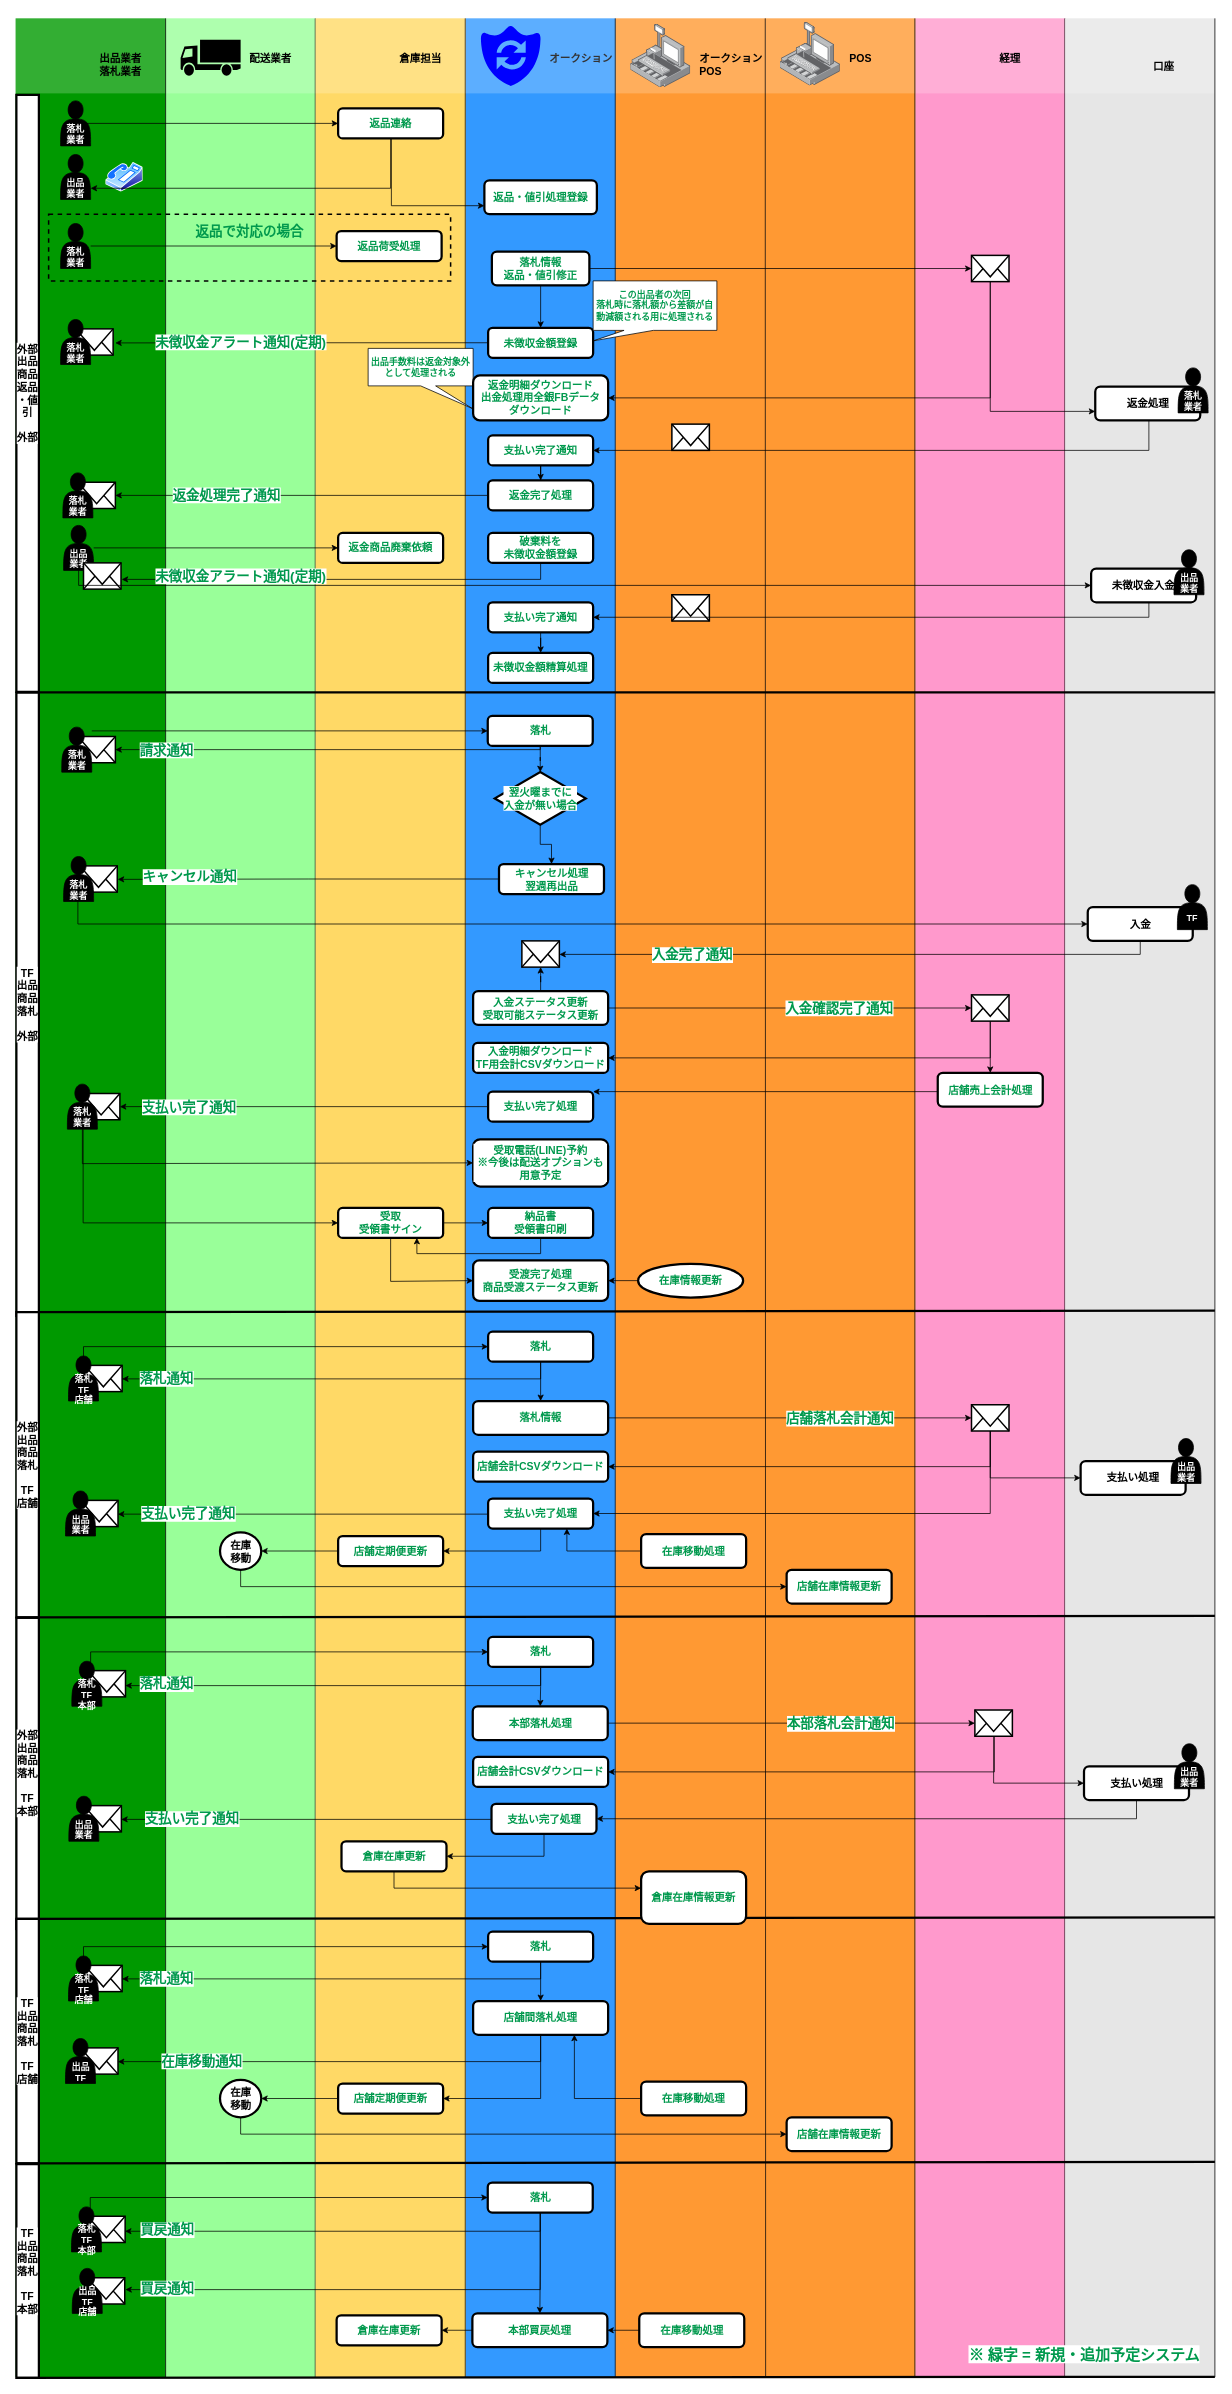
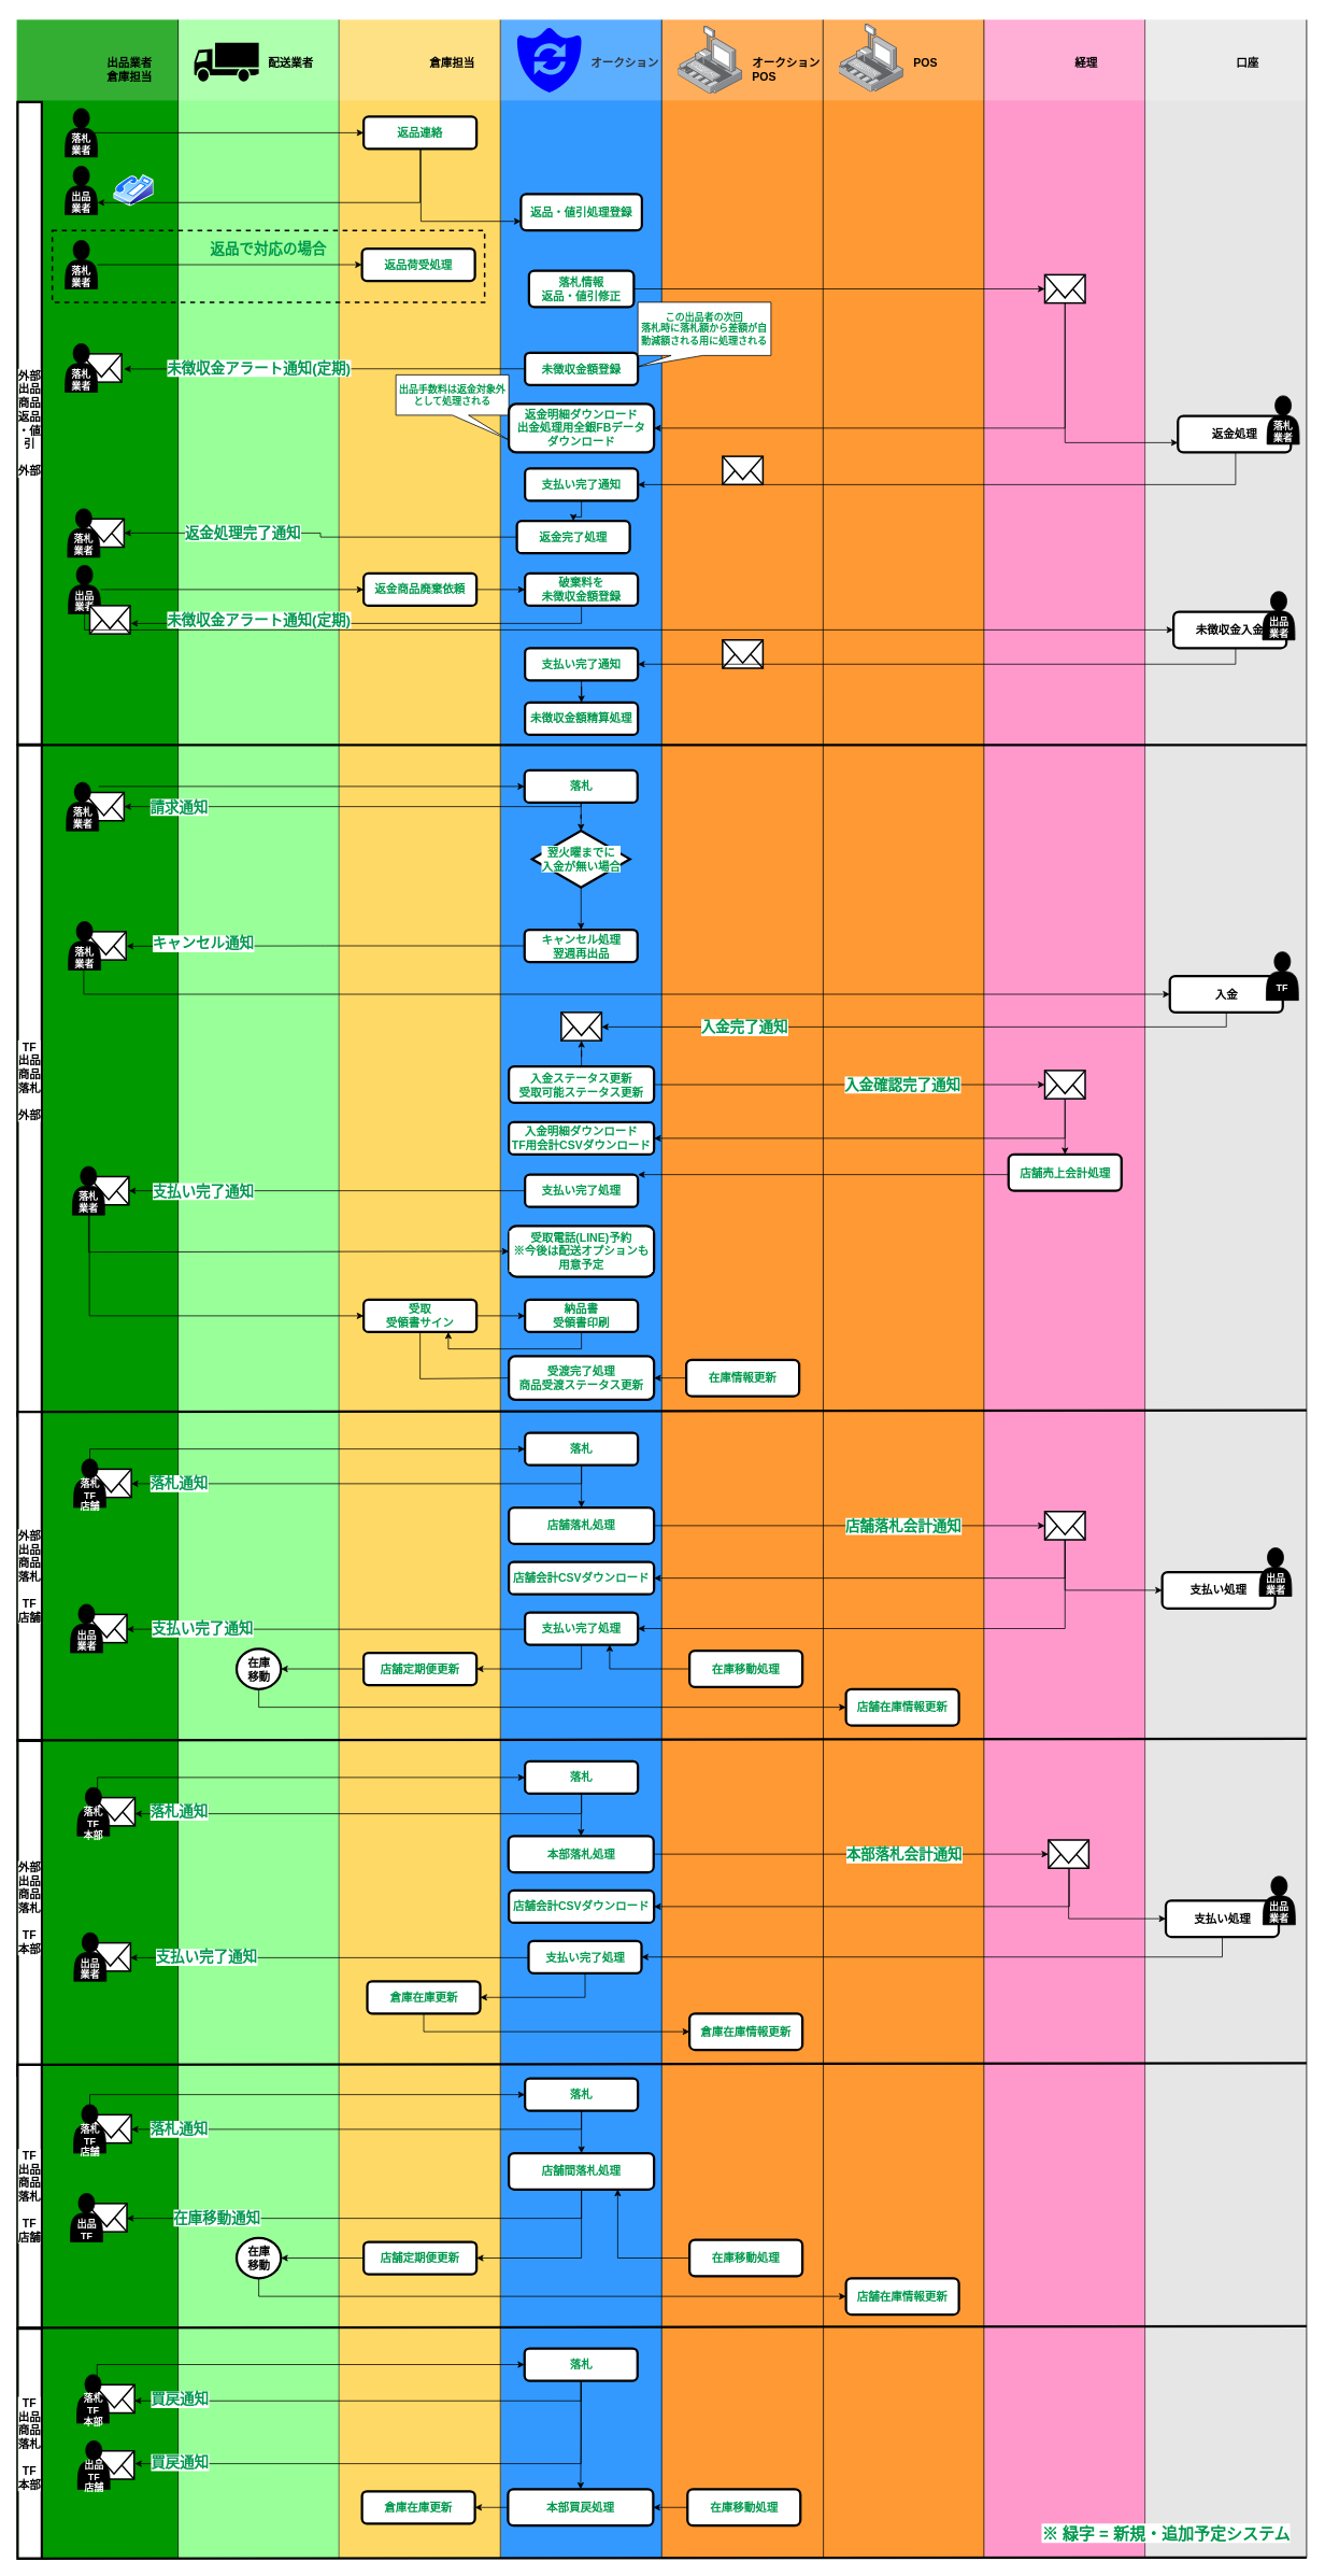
- <mxCell id="55" value="出品業者&lt;br&gt;落札業者" style="text;html=1;resizable=0;points=[];autosize=1;align=left;verticalAlign=top;spacingTop=-4;fontSize=14;fontColor=#000000;fontStyle=1" parent="51" vertex="1"><mxGeometry x="110" y="42.5" width="70" height="40" as="geometry" /></mxCell>
+ <mxCell id="55" value="出品業者&lt;br&gt;倉庫担当" style="text;html=1;resizable=0;points=[];autosize=1;align=left;verticalAlign=top;spacingTop=-4;fontSize=14;fontColor=#000000;fontStyle=1" parent="51" vertex="1"><mxGeometry x="110" y="42.5" width="70" height="40" as="geometry" /></mxCell>
- <mxCell id="17" value="口座" style="text;html=1;resizable=0;points=[];autosize=1;align=left;verticalAlign=top;spacingTop=-4;fontSize=14;fontColor=#000000;fontStyle=1" parent="13" vertex="1"><mxGeometry x="115" y="53" width="40" height="20" as="geometry" /></mxCell>
+ <mxCell id="17" value="口座" style="text;html=1;resizable=0;points=[];autosize=1;align=left;verticalAlign=top;spacingTop=-4;fontSize=14;fontColor=#000000;fontStyle=1" parent="13" vertex="1"><mxGeometry x="110" y="43" width="40" height="20" as="geometry" /></mxCell>
- <mxCell id="137" style="edgeStyle=orthogonalEdgeStyle;rounded=0;orthogonalLoop=1;jettySize=auto;html=1;fontSize=18;fontColor=#00994D;" edge="1" parent="1" source="138" target="241"><mxGeometry relative="1" as="geometry" /></mxCell>
- <mxCell id="140" value="返金完了処理" style="rounded=1;whiteSpace=wrap;html=1;labelBackgroundColor=#ffffff;strokeWidth=3;fillColor=#FFFFFF;gradientColor=none;fontSize=14;fontColor=#00994D;align=center;fontStyle=1;strokeColor=#000000;" parent="1" vertex="1"><mxGeometry x="650" y="640" width="140" height="40" as="geometry" /></mxCell>
+ <mxCell id="140" value="返金完了処理" style="rounded=1;whiteSpace=wrap;html=1;labelBackgroundColor=#ffffff;strokeWidth=3;fillColor=#FFFFFF;gradientColor=none;fontSize=14;fontColor=#00994D;align=center;fontStyle=1;strokeColor=#000000;" parent="1" vertex="1"><mxGeometry x="640" y="645" width="140" height="40" as="geometry" /></mxCell>
+ <mxCell id="234" style="edgeStyle=orthogonalEdgeStyle;rounded=0;orthogonalLoop=1;jettySize=auto;html=1;entryX=0;entryY=0.5;entryDx=0;entryDy=0;fontSize=18;fontColor=#00994D;" edge="1" parent="1" source="235" target="245"><mxGeometry relative="1" as="geometry" /></mxCell>
- <mxCell id="145" value="キャンセル処理&lt;br&gt;翌週再出品" style="rounded=1;whiteSpace=wrap;html=1;labelBackgroundColor=#ffffff;strokeWidth=3;fillColor=#FFFFFF;gradientColor=none;fontSize=14;fontColor=#00994D;align=center;fontStyle=1;strokeColor=#000000;" parent="1" vertex="1"><mxGeometry x="664.5" y="1151.5" width="140" height="40" as="geometry" /></mxCell>
+ <mxCell id="145" value="キャンセル処理&lt;br&gt;翌週再出品" style="rounded=1;whiteSpace=wrap;html=1;labelBackgroundColor=#ffffff;strokeWidth=3;fillColor=#FFFFFF;gradientColor=none;fontSize=14;fontColor=#00994D;align=center;fontStyle=1;strokeColor=#000000;" parent="1" vertex="1"><mxGeometry x="649.5" y="1151.5" width="140" height="40" as="geometry" /></mxCell>
- <mxCell id="109" style="edgeStyle=orthogonalEdgeStyle;rounded=0;orthogonalLoop=1;jettySize=auto;html=1;entryX=0;entryY=0.5;entryDx=0;entryDy=0;fontSize=12;fontColor=#FFFFFF;" parent="1" source="110" target="153" edge="1"><mxGeometry relative="1" as="geometry"><Array as="points"><mxPoint x="520" y="1708" /></Array></mxGeometry></mxCell>
+ <mxCell id="109" style="edgeStyle=orthogonalEdgeStyle;rounded=0;orthogonalLoop=1;jettySize=auto;html=1;entryX=0;entryY=0.5;entryDx=0;entryDy=0;fontSize=12;fontColor=#FFFFFF;endArrow=none;" parent="1" source="110" target="153" edge="1"><mxGeometry relative="1" as="geometry"><Array as="points"><mxPoint x="520" y="1708" /></Array></mxGeometry></mxCell>
- <mxCell id="187" value="在庫情報更新" style="ellipse;whiteSpace=wrap;html=1;labelBackgroundColor=#ffffff;strokeWidth=3;fillColor=#FFFFFF;gradientColor=none;fontSize=14;fontColor=#00994D;align=center;fontStyle=1;" parent="1" vertex="1"><mxGeometry x="850" y="1684.5" width="140" height="45" as="geometry" /></mxCell>
+ <mxCell id="187" value="在庫情報更新" style="rounded=1;whiteSpace=wrap;html=1;labelBackgroundColor=#ffffff;strokeWidth=3;fillColor=#FFFFFF;gradientColor=none;fontSize=14;fontColor=#00994D;align=center;fontStyle=1" parent="1" vertex="1"><mxGeometry x="850" y="1684.5" width="140" height="45" as="geometry" /></mxCell>
- <mxCell id="156" value="落札情報" style="rounded=1;whiteSpace=wrap;html=1;labelBackgroundColor=#ffffff;strokeWidth=3;fillColor=#FFFFFF;gradientColor=none;fontSize=14;fontColor=#00994D;align=center;fontStyle=1" parent="1" vertex="1"><mxGeometry x="630" y="1867.5" width="180" height="45" as="geometry" /></mxCell>
+ <mxCell id="156" value="店舗落札処理" style="rounded=1;whiteSpace=wrap;html=1;labelBackgroundColor=#ffffff;strokeWidth=3;fillColor=#FFFFFF;gradientColor=none;fontSize=14;fontColor=#00994D;align=center;fontStyle=1" parent="1" vertex="1"><mxGeometry x="630" y="1867.5" width="180" height="45" as="geometry" /></mxCell>
- <mxCell id="169" value="倉庫在庫情報更新" style="rounded=1;whiteSpace=wrap;html=1;labelBackgroundColor=#ffffff;strokeWidth=3;fillColor=#FFFFFF;gradientColor=none;fontSize=14;fontColor=#00994D;align=center;fontStyle=1" parent="1" vertex="1"><mxGeometry x="854" y="2494.5" width="140" height="70" as="geometry" /></mxCell>
+ <mxCell id="169" value="倉庫在庫情報更新" style="rounded=1;whiteSpace=wrap;html=1;labelBackgroundColor=#ffffff;strokeWidth=3;fillColor=#FFFFFF;gradientColor=none;fontSize=14;fontColor=#00994D;align=center;fontStyle=1" parent="1" vertex="1"><mxGeometry x="854" y="2494.5" width="140" height="45" as="geometry" /></mxCell>
